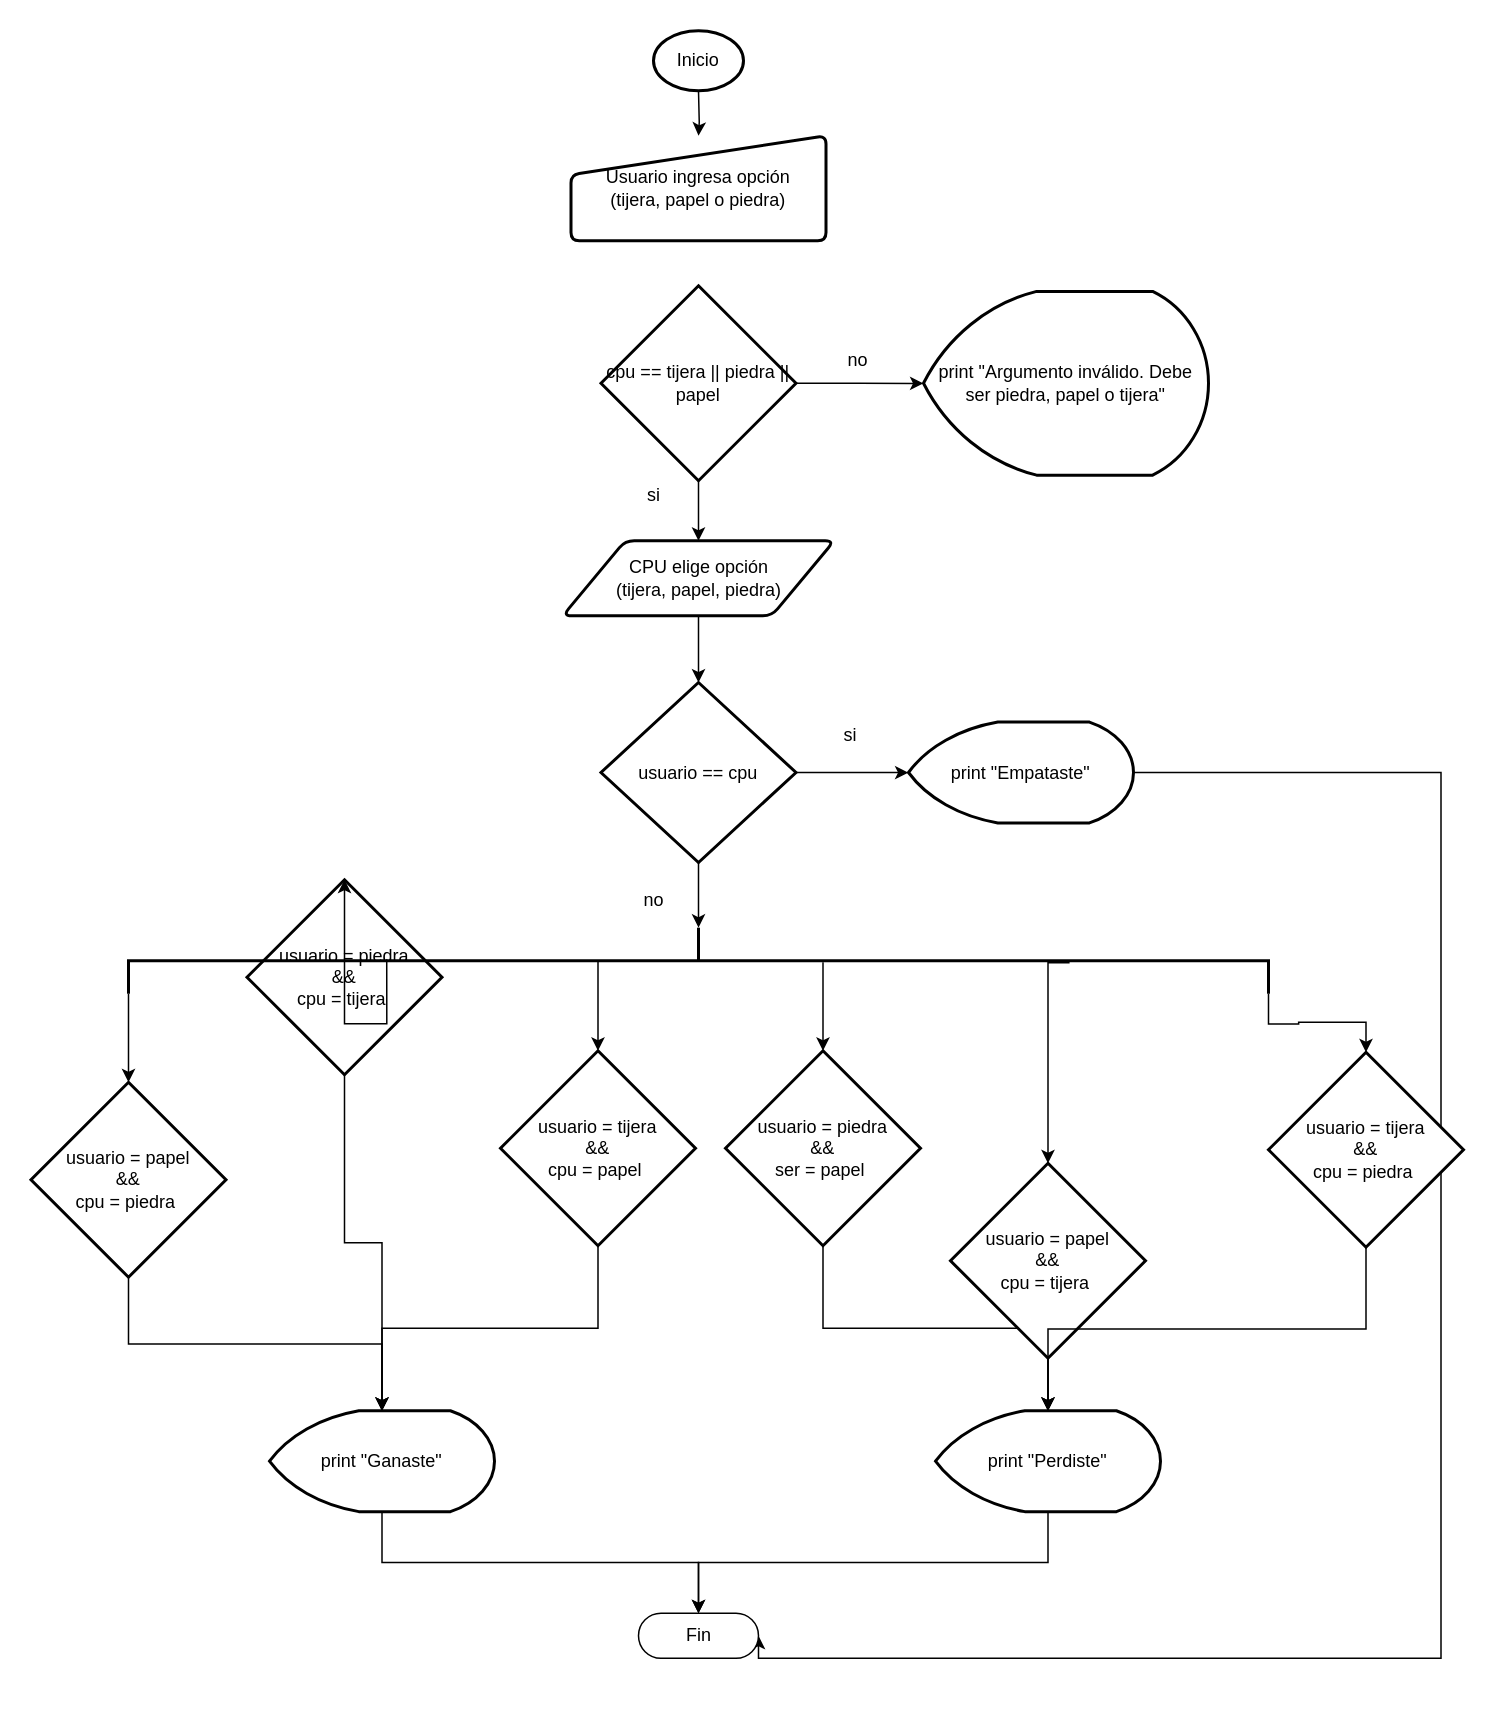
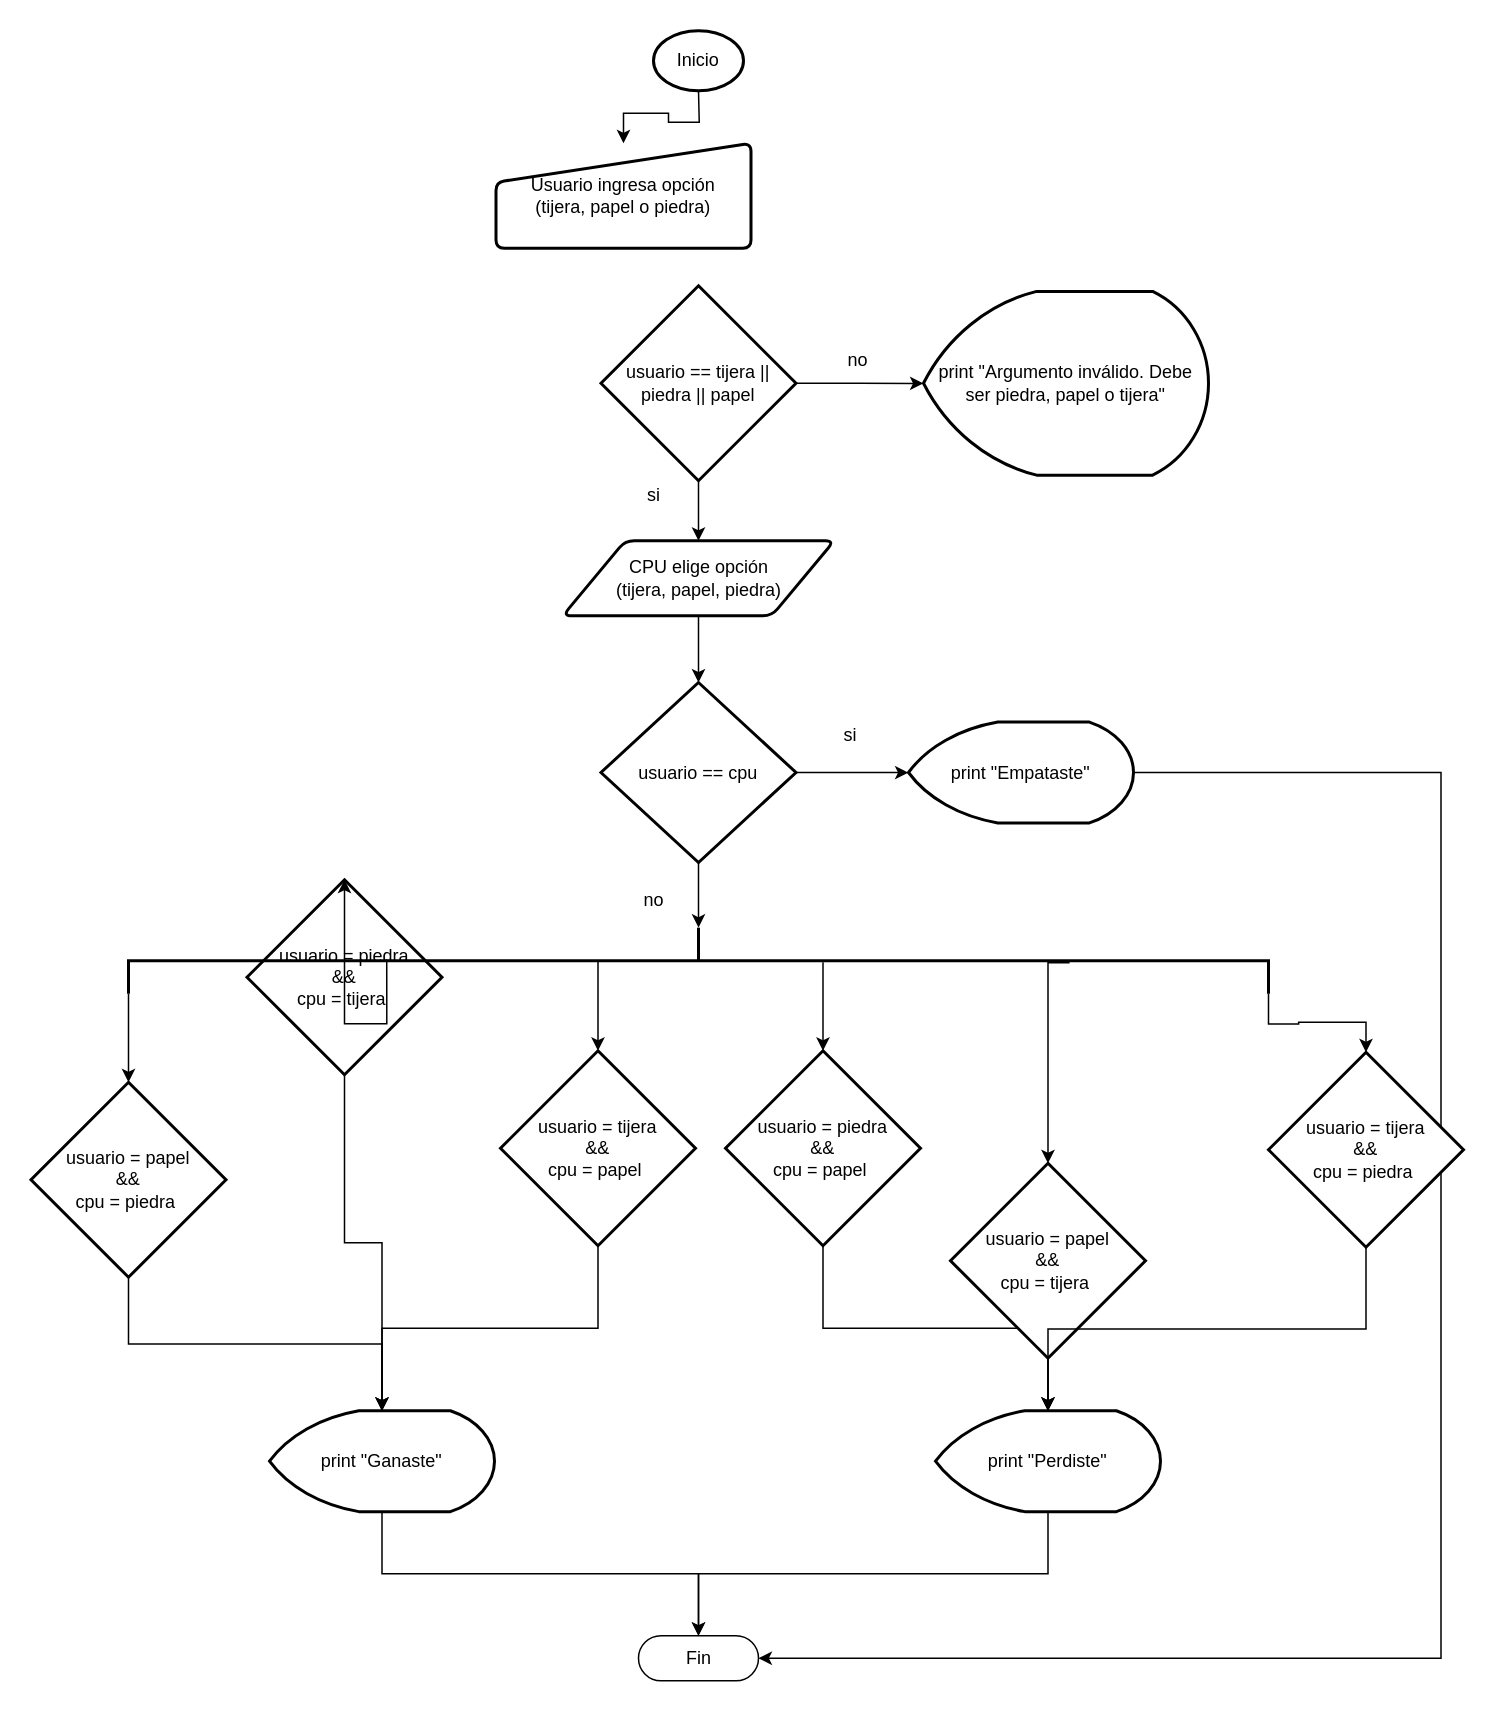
- <mxCell id="7" value="&lt;span&gt;Usuario ingresa opción&lt;/span&gt;&lt;br&gt;&lt;span&gt;(tijera, papel o piedra)&lt;/span&gt;" style="html=1;strokeWidth=2;shape=manualInput;whiteSpace=wrap;rounded=1;size=26;arcSize=11;" vertex="1" parent="1"><mxGeometry x="380" y="90" width="170" height="70" as="geometry" /></mxCell>
+ <mxCell id="7" value="&lt;span&gt;Usuario ingresa opción&lt;/span&gt;&lt;br&gt;&lt;span&gt;(tijera, papel o piedra)&lt;/span&gt;" style="html=1;strokeWidth=2;shape=manualInput;whiteSpace=wrap;rounded=1;size=26;arcSize=11;" vertex="1" parent="1"><mxGeometry x="330" y="95" width="170" height="70" as="geometry" /></mxCell>
- <mxCell id="14" value="cpu == tijera || piedra || papel" style="strokeWidth=2;html=1;shape=mxgraph.flowchart.decision;whiteSpace=wrap;" vertex="1" parent="1"><mxGeometry x="400" y="190" width="130" height="130" as="geometry" /></mxCell>
+ <mxCell id="14" value="usuario == tijera || piedra || papel" style="strokeWidth=2;html=1;shape=mxgraph.flowchart.decision;whiteSpace=wrap;" vertex="1" parent="1"><mxGeometry x="400" y="190" width="130" height="130" as="geometry" /></mxCell>
- <mxCell id="30" value="&lt;span&gt;usuario = piedra&lt;br&gt;&amp;amp;&amp;amp;&lt;br&gt;ser = papel&amp;nbsp;&lt;br&gt;&lt;/span&gt;" style="strokeWidth=2;html=1;shape=mxgraph.flowchart.decision;whiteSpace=wrap;" vertex="1" parent="1"><mxGeometry x="483" y="700" width="130" height="130" as="geometry" /></mxCell>
+ <mxCell id="30" value="&lt;span&gt;usuario = piedra&lt;br&gt;&amp;amp;&amp;amp;&lt;br&gt;cpu = papel&amp;nbsp;&lt;br&gt;&lt;/span&gt;" style="strokeWidth=2;html=1;shape=mxgraph.flowchart.decision;whiteSpace=wrap;" vertex="1" parent="1"><mxGeometry x="483" y="700" width="130" height="130" as="geometry" /></mxCell>
- <mxCell id="43" value="Fin" style="html=1;dashed=0;whitespace=wrap;shape=mxgraph.dfd.start" vertex="1" parent="1"><mxGeometry x="425" y="1075" width="80" height="30" as="geometry" /></mxCell>
+ <mxCell id="43" value="Fin" style="html=1;dashed=0;whitespace=wrap;shape=mxgraph.dfd.start" vertex="1" parent="1"><mxGeometry x="425" y="1090" width="80" height="30" as="geometry" /></mxCell>
